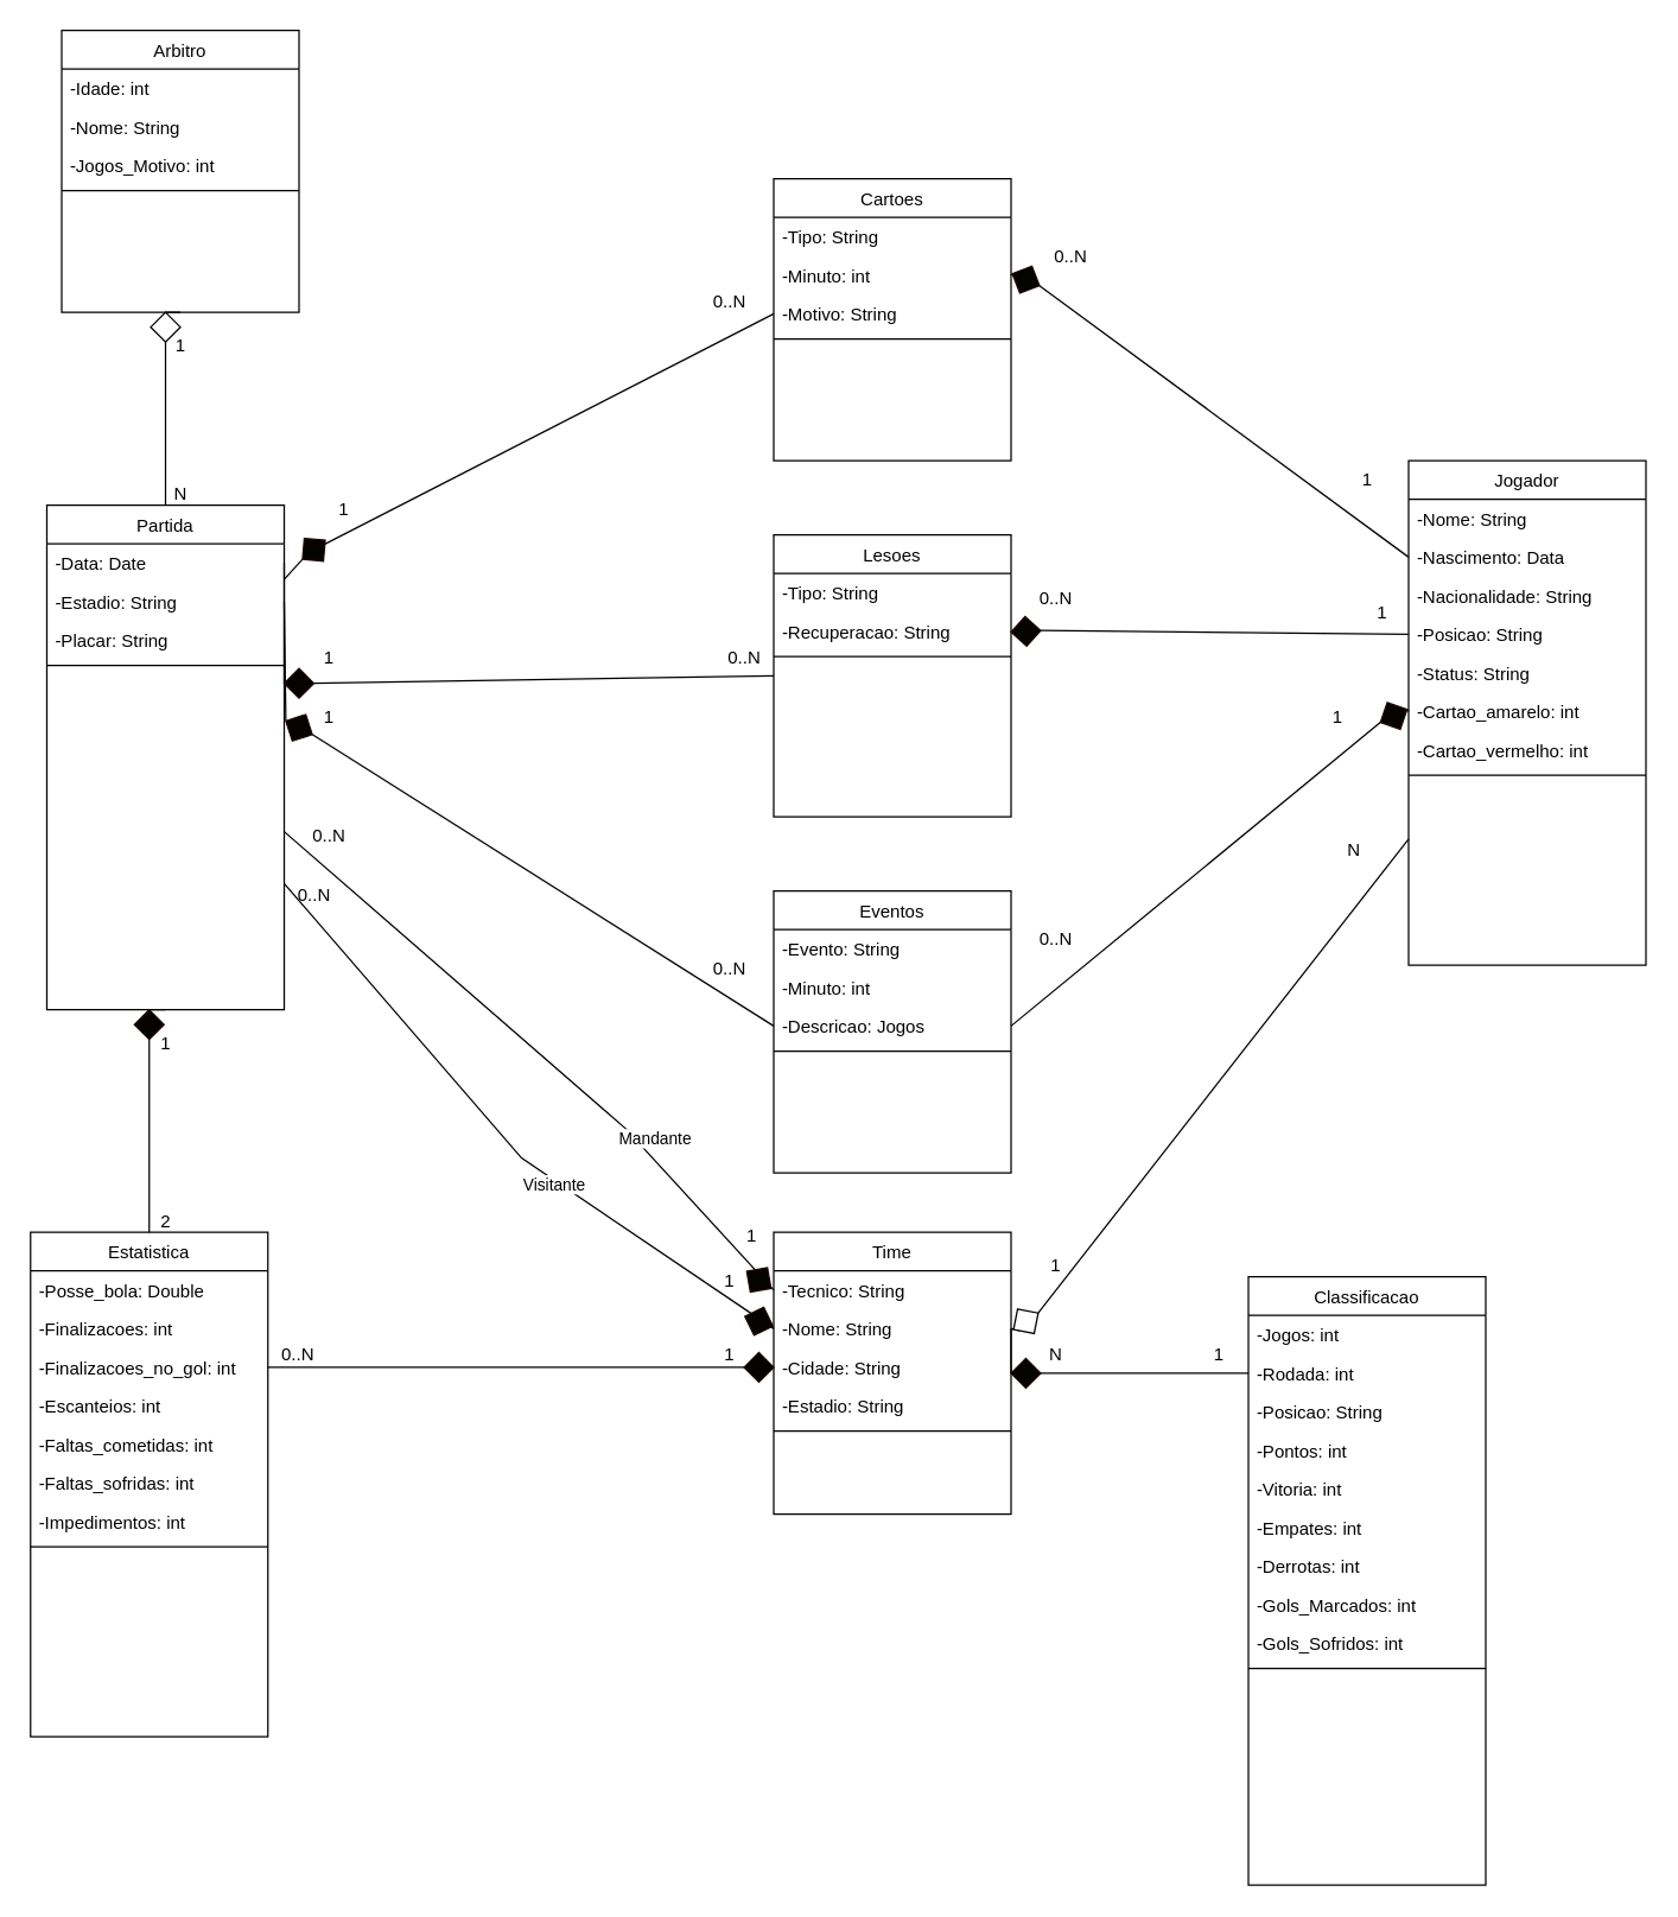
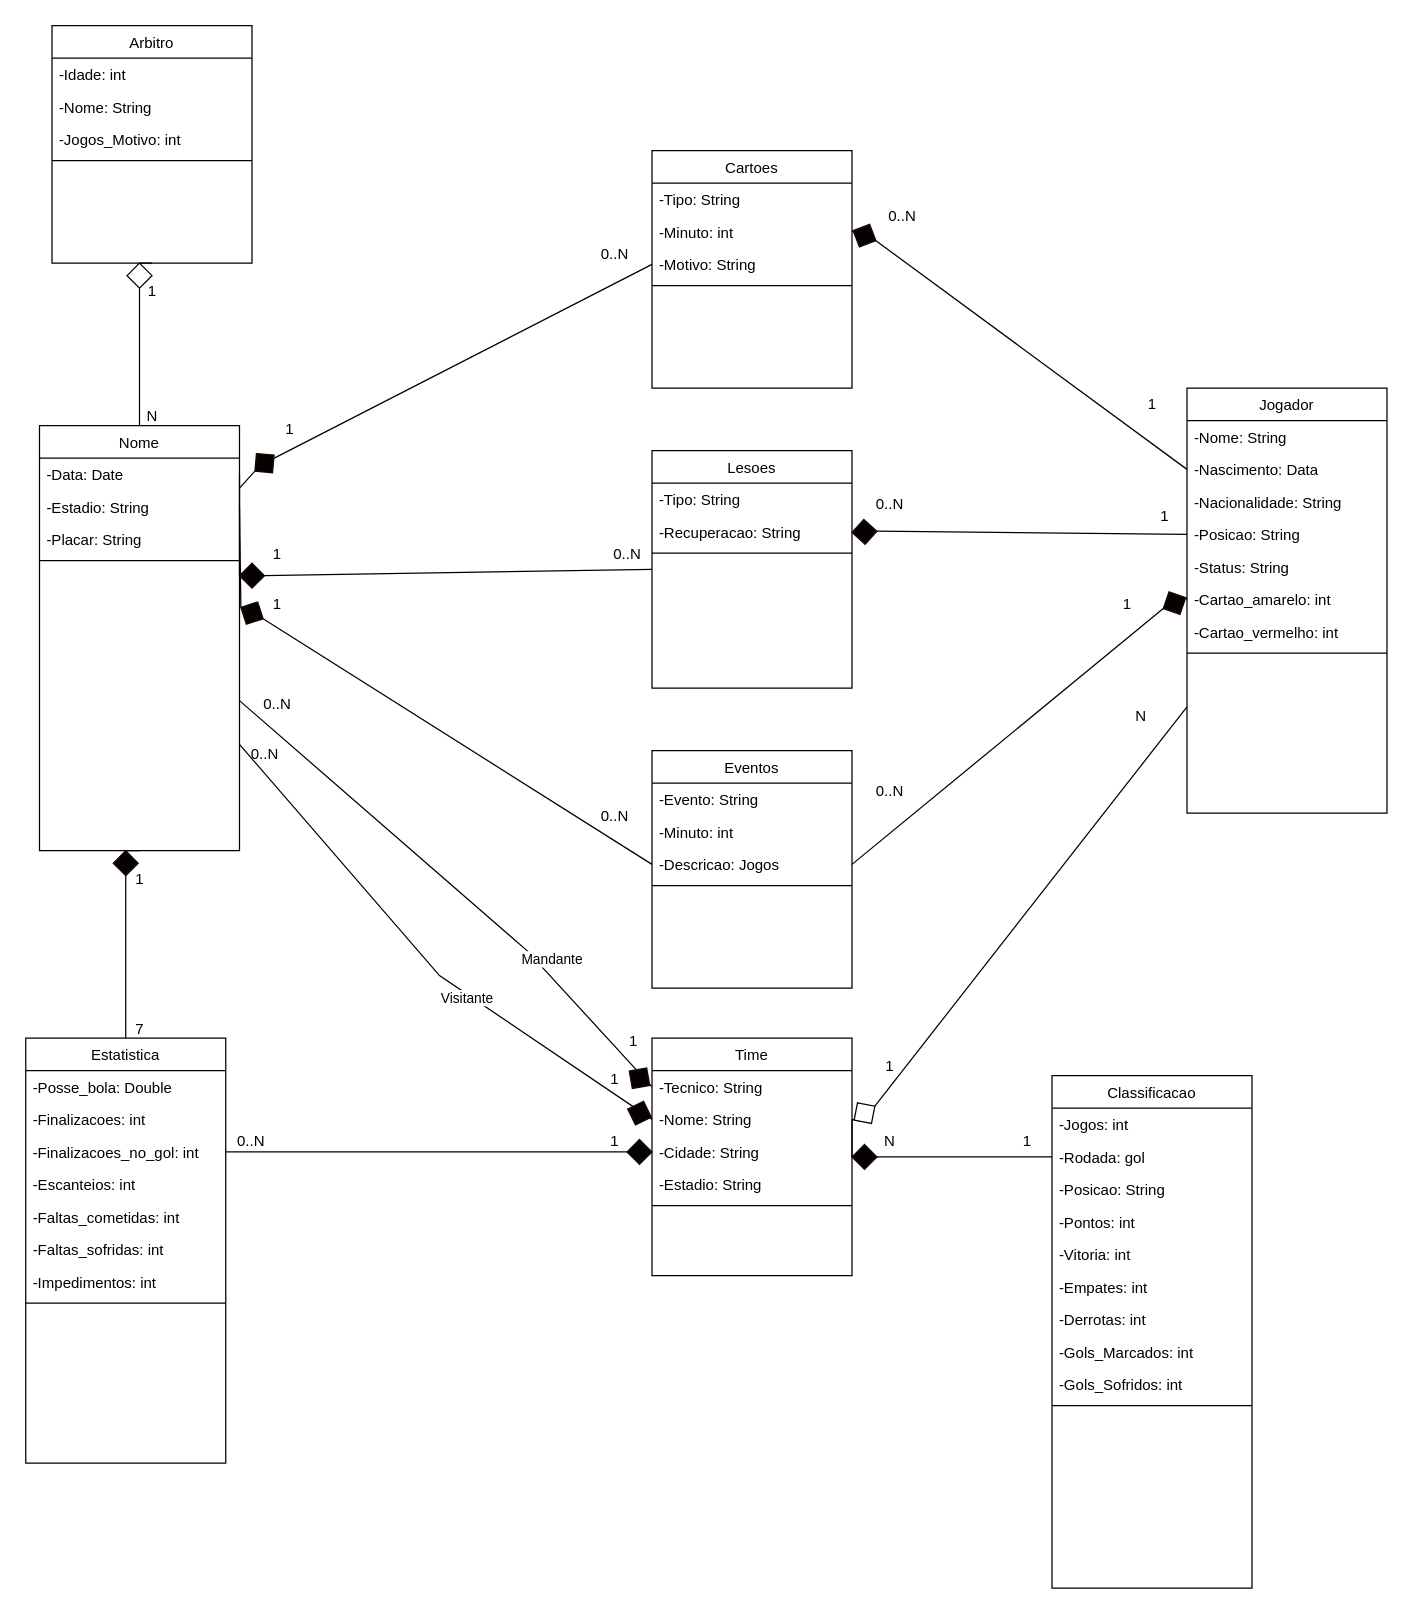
- <mxCell id="45" value="Partida" style="swimlane;fontStyle=0;align=center;verticalAlign=top;childLayout=stackLayout;horizontal=1;startSize=26;horizontalStack=0;resizeParent=1;resizeLast=0;collapsible=1;marginBottom=0;rounded=0;shadow=0;strokeWidth=1;" vertex="1" parent="1"><mxGeometry x="31" y="340" width="160" height="340" as="geometry"><mxRectangle x="550" y="140" width="160" height="26" as="alternateBounds" /></mxGeometry></mxCell>
+ <mxCell id="45" value="Nome" style="swimlane;fontStyle=0;align=center;verticalAlign=top;childLayout=stackLayout;horizontal=1;startSize=26;horizontalStack=0;resizeParent=1;resizeLast=0;collapsible=1;marginBottom=0;rounded=0;shadow=0;strokeWidth=1;" vertex="1" parent="1"><mxGeometry x="31" y="340" width="160" height="340" as="geometry"><mxRectangle x="550" y="140" width="160" height="26" as="alternateBounds" /></mxGeometry></mxCell>
- <mxCell id="102" value="2" style="text;html=1;align=center;verticalAlign=middle;resizable=0;points=[];autosize=1;strokeColor=none;fillColor=none;" vertex="1" parent="1"><mxGeometry x="96" y="808" width="30" height="30" as="geometry" /></mxCell>
+ <mxCell id="102" value="7" style="text;html=1;align=center;verticalAlign=middle;resizable=0;points=[];autosize=1;strokeColor=none;fillColor=none;" vertex="1" parent="1"><mxGeometry x="96" y="808" width="30" height="30" as="geometry" /></mxCell>
- <mxCell id="52" value="-Rodada: int" style="text;align=left;verticalAlign=top;spacingLeft=4;spacingRight=4;overflow=hidden;rotatable=0;points=[[0,0.5],[1,0.5]];portConstraint=eastwest;rounded=0;shadow=0;html=0;" vertex="1" parent="50"><mxGeometry y="52" width="160" height="26" as="geometry" /></mxCell>
+ <mxCell id="52" value="-Rodada: gol" style="text;align=left;verticalAlign=top;spacingLeft=4;spacingRight=4;overflow=hidden;rotatable=0;points=[[0,0.5],[1,0.5]];portConstraint=eastwest;rounded=0;shadow=0;html=0;" vertex="1" parent="50"><mxGeometry y="52" width="160" height="26" as="geometry" /></mxCell>
